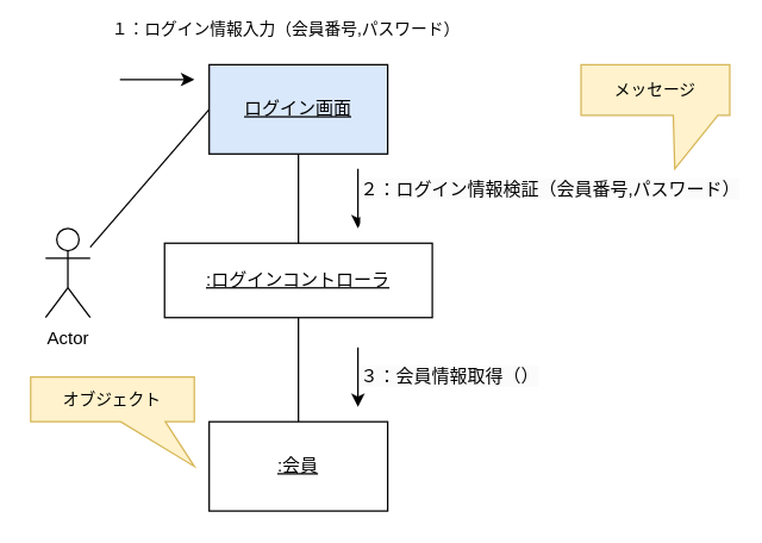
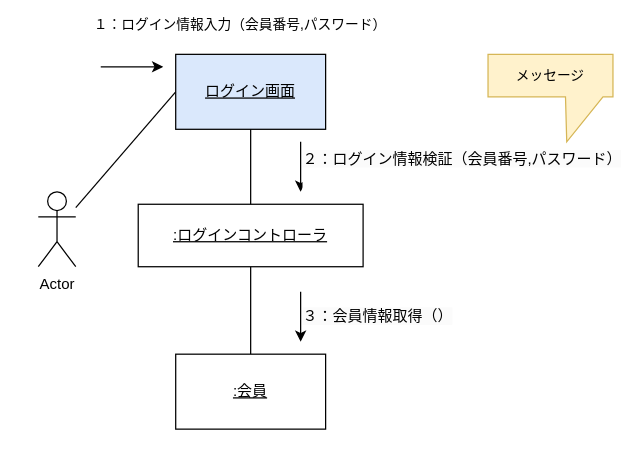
- <mxCell id="12" value="オブジェクト" style="shape=callout;whiteSpace=wrap;html=1;perimeter=calloutPerimeter;fontSize=11;position2=1;base=30;fillColor=#fff2cc;strokeColor=#d6b656;size=30;position=0.55;" parent="1" vertex="1"><mxGeometry x="20" y="230" width="110" height="60" as="geometry" /></mxCell>
